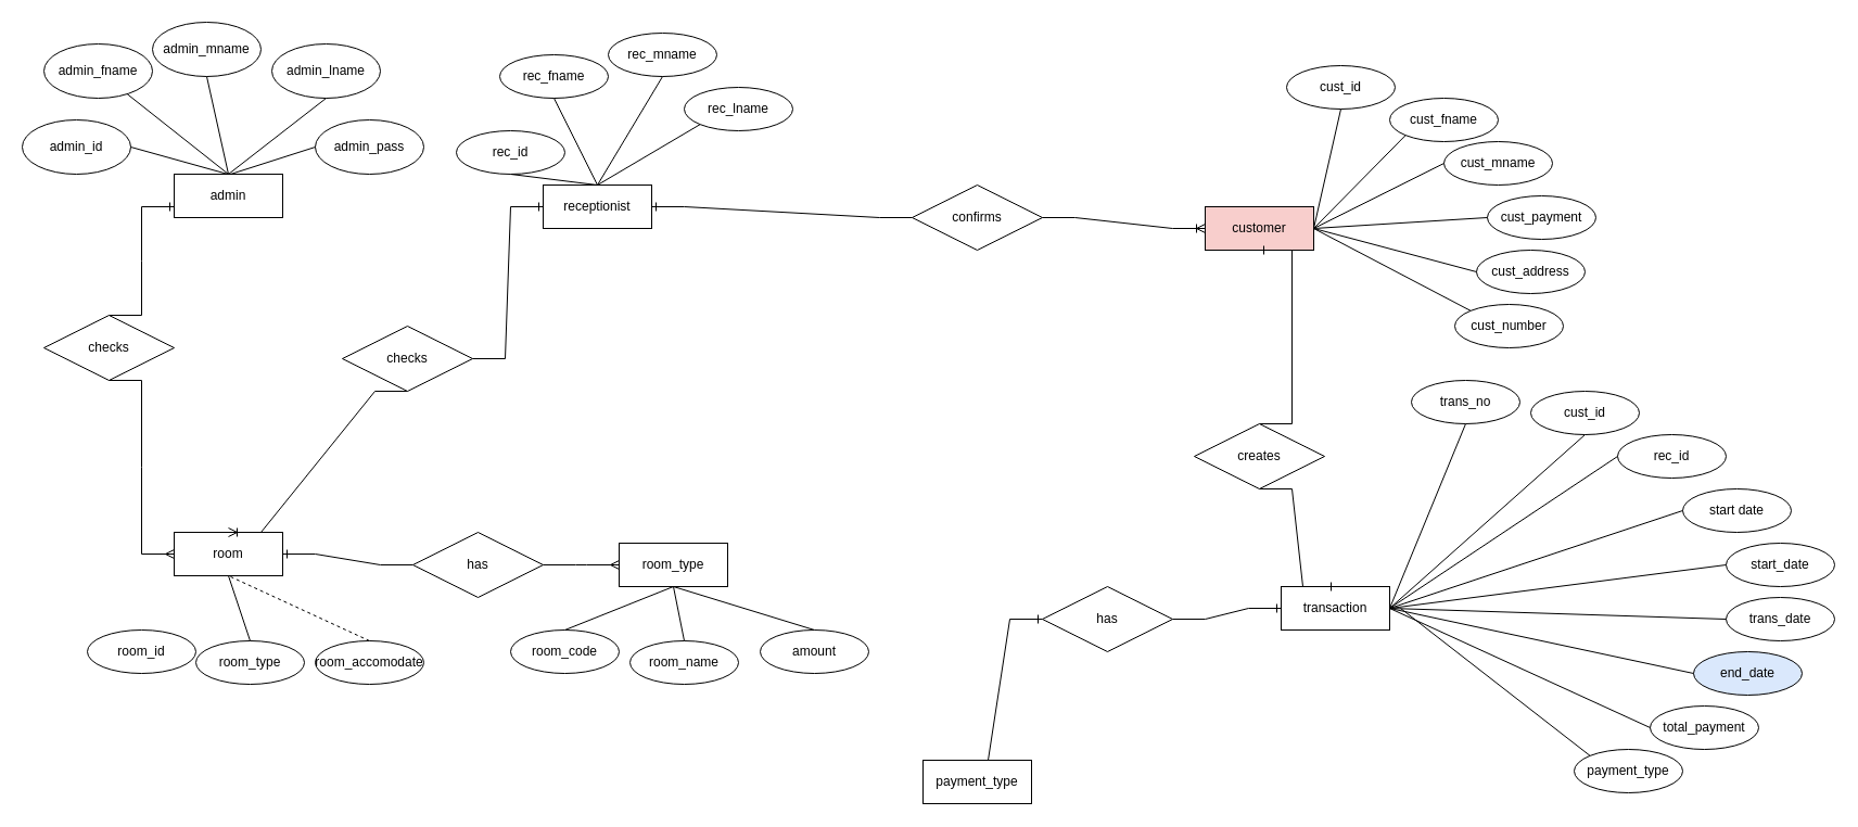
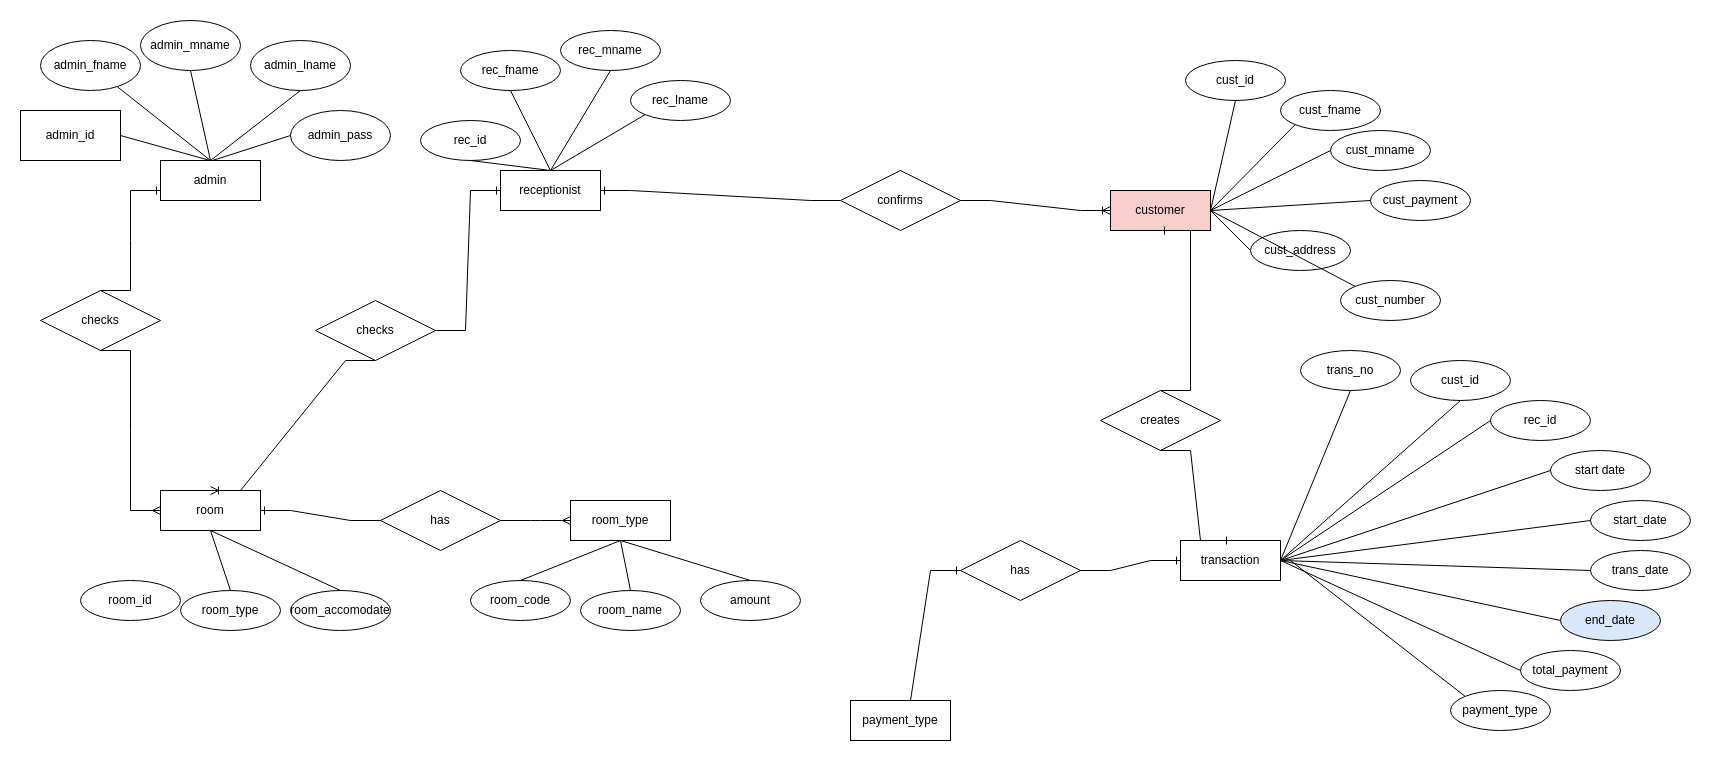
- <mxCell id="2" value="admin_id" style="ellipse;whiteSpace=wrap;html=1;" vertex="1" parent="1"><mxGeometry x="20" y="110" width="100" height="50" as="geometry" /></mxCell>
+ <mxCell id="2" value="admin_id" style="whiteSpace=wrap;html=1;rounded=0;" vertex="1" parent="1"><mxGeometry x="20" y="110" width="100" height="50" as="geometry" /></mxCell>
- <mxCell id="56" value="cust_address" style="ellipse;whiteSpace=wrap;html=1;align=center;" vertex="1" parent="1"><mxGeometry x="1360" y="230" width="100" height="40" as="geometry" /></mxCell>
+ <mxCell id="56" value="cust_address" style="ellipse;whiteSpace=wrap;html=1;align=center;" vertex="1" parent="1"><mxGeometry x="1250" y="230" width="100" height="40" as="geometry" /></mxCell>
- <mxCell id="20" value="" style="endArrow=none;html=1;rounded=0;entryX=0.5;entryY=1;entryDx=0;entryDy=0;exitX=0.5;exitY=0;exitDx=0;exitDy=0;dashed=1;" edge="1" parent="1" source="18" target="15"><mxGeometry width="50" height="50" relative="1" as="geometry"><mxPoint x="410" y="620" as="sourcePoint" /><mxPoint x="460" y="570" as="targetPoint" /></mxGeometry></mxCell>
+ <mxCell id="20" value="" style="endArrow=none;html=1;rounded=0;entryX=0.5;entryY=1;entryDx=0;entryDy=0;exitX=0.5;exitY=0;exitDx=0;exitDy=0;" edge="1" parent="1" source="18" target="15"><mxGeometry width="50" height="50" relative="1" as="geometry"><mxPoint x="410" y="620" as="sourcePoint" /><mxPoint x="460" y="570" as="targetPoint" /></mxGeometry></mxCell>
